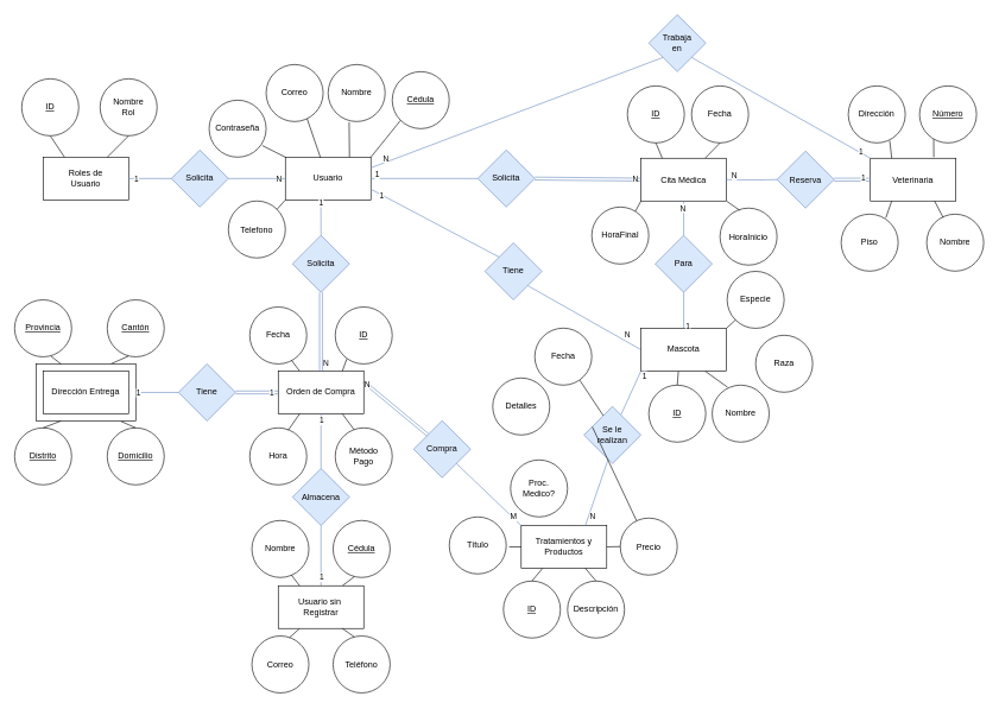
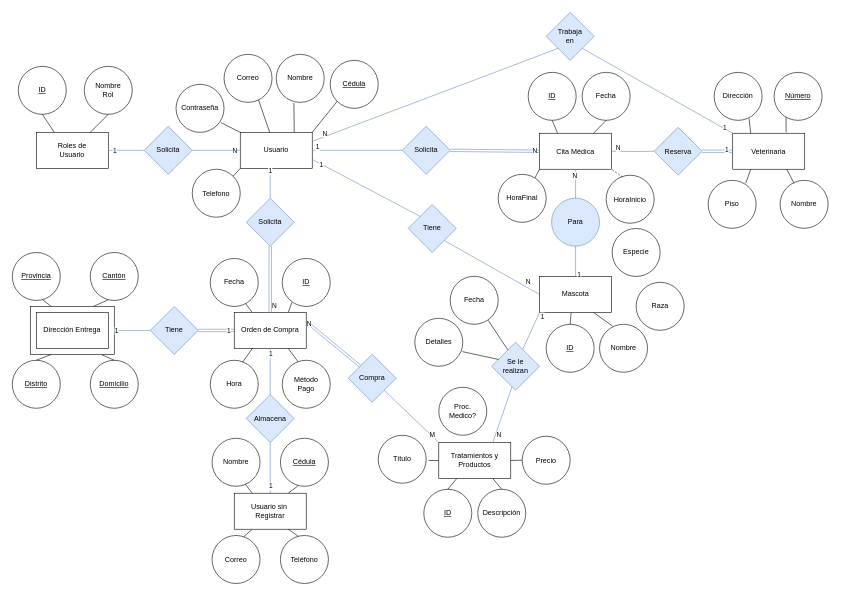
- <mxCell id="52" value="" style="endArrow=none;html=1;rounded=0;entryX=1;entryY=1;entryDx=0;entryDy=0;exitX=0.343;exitY=0.037;exitDx=0;exitDy=0;exitPerimeter=0;" parent="1" source="51" target="34" edge="1"><mxGeometry width="50" height="50" relative="1" as="geometry"><mxPoint x="779" y="431.52" as="sourcePoint" /><mxPoint x="779" y="411.52" as="targetPoint" /></mxGeometry></mxCell>
+ <mxCell id="52" value="" style="endArrow=none;html=1;rounded=0;entryX=1;entryY=1;entryDx=0;entryDy=0;exitX=0.343;exitY=0.037;exitDx=0;exitDy=0;exitPerimeter=0;dashed=1;" parent="1" source="51" target="34" edge="1"><mxGeometry width="50" height="50" relative="1" as="geometry"><mxPoint x="779" y="431.52" as="sourcePoint" /><mxPoint x="779" y="411.52" as="targetPoint" /></mxGeometry></mxCell>
- <mxCell id="123" value="Para" style="rhombus;whiteSpace=wrap;html=1;fillColor=#dae8fc;strokeColor=#6c8ebf;" vertex="1" parent="1"><mxGeometry x="919" y="329.73" width="80" height="80" as="geometry" /></mxCell>
+ <mxCell id="123" value="Para" style="ellipse;whiteSpace=wrap;html=1;fillColor=#dae8fc;strokeColor=#6c8ebf;" vertex="1" parent="1"><mxGeometry x="919" y="329.73" width="80" height="80" as="geometry" /></mxCell>
- <mxCell id="15" value="" style="endArrow=none;html=1;rounded=0;entryX=1;entryY=0;entryDx=0;entryDy=0;exitX=0;exitY=1;exitDx=0;exitDy=0;" parent="1" source="13" target="91" edge="1"><mxGeometry width="50" height="50" relative="1" as="geometry"><mxPoint x="1026" y="539.73" as="sourcePoint" /><mxPoint x="1035" y="489.73" as="targetPoint" /></mxGeometry></mxCell>
- <mxCell id="136" value="" style="endArrow=none;html=1;rounded=0;exitX=0.148;exitY=0.358;exitDx=0;exitDy=0;exitPerimeter=0;" edge="1" parent="1" source="130" target="93"><mxGeometry width="50" height="50" relative="1" as="geometry"><mxPoint x="849" y="600" as="sourcePoint" /><mxPoint x="844" y="553" as="targetPoint" /></mxGeometry></mxCell>
+ <mxCell id="136" value="" style="endArrow=none;html=1;rounded=0;exitX=0.148;exitY=0.358;exitDx=0;exitDy=0;entryX=0.988;entryY=0.694;entryDx=0;entryDy=0;entryPerimeter=0;exitPerimeter=0;" edge="1" parent="1" source="130" target="135"><mxGeometry width="50" height="50" relative="1" as="geometry"><mxPoint x="849" y="600" as="sourcePoint" /><mxPoint x="844" y="553" as="targetPoint" /></mxGeometry></mxCell>
- <mxCell id="92" value="Proc.&lt;div&gt;Medico?&lt;/div&gt;" style="ellipse;whiteSpace=wrap;html=1;aspect=fixed;" vertex="1" parent="1"><mxGeometry x="716" y="645" width="80" height="80" as="geometry" /></mxCell>
+ <mxCell id="92" value="Proc.&lt;div&gt;Medico?&lt;/div&gt;" style="ellipse;whiteSpace=wrap;html=1;aspect=fixed;" vertex="1" parent="1"><mxGeometry x="731" y="645" width="80" height="80" as="geometry" /></mxCell>
